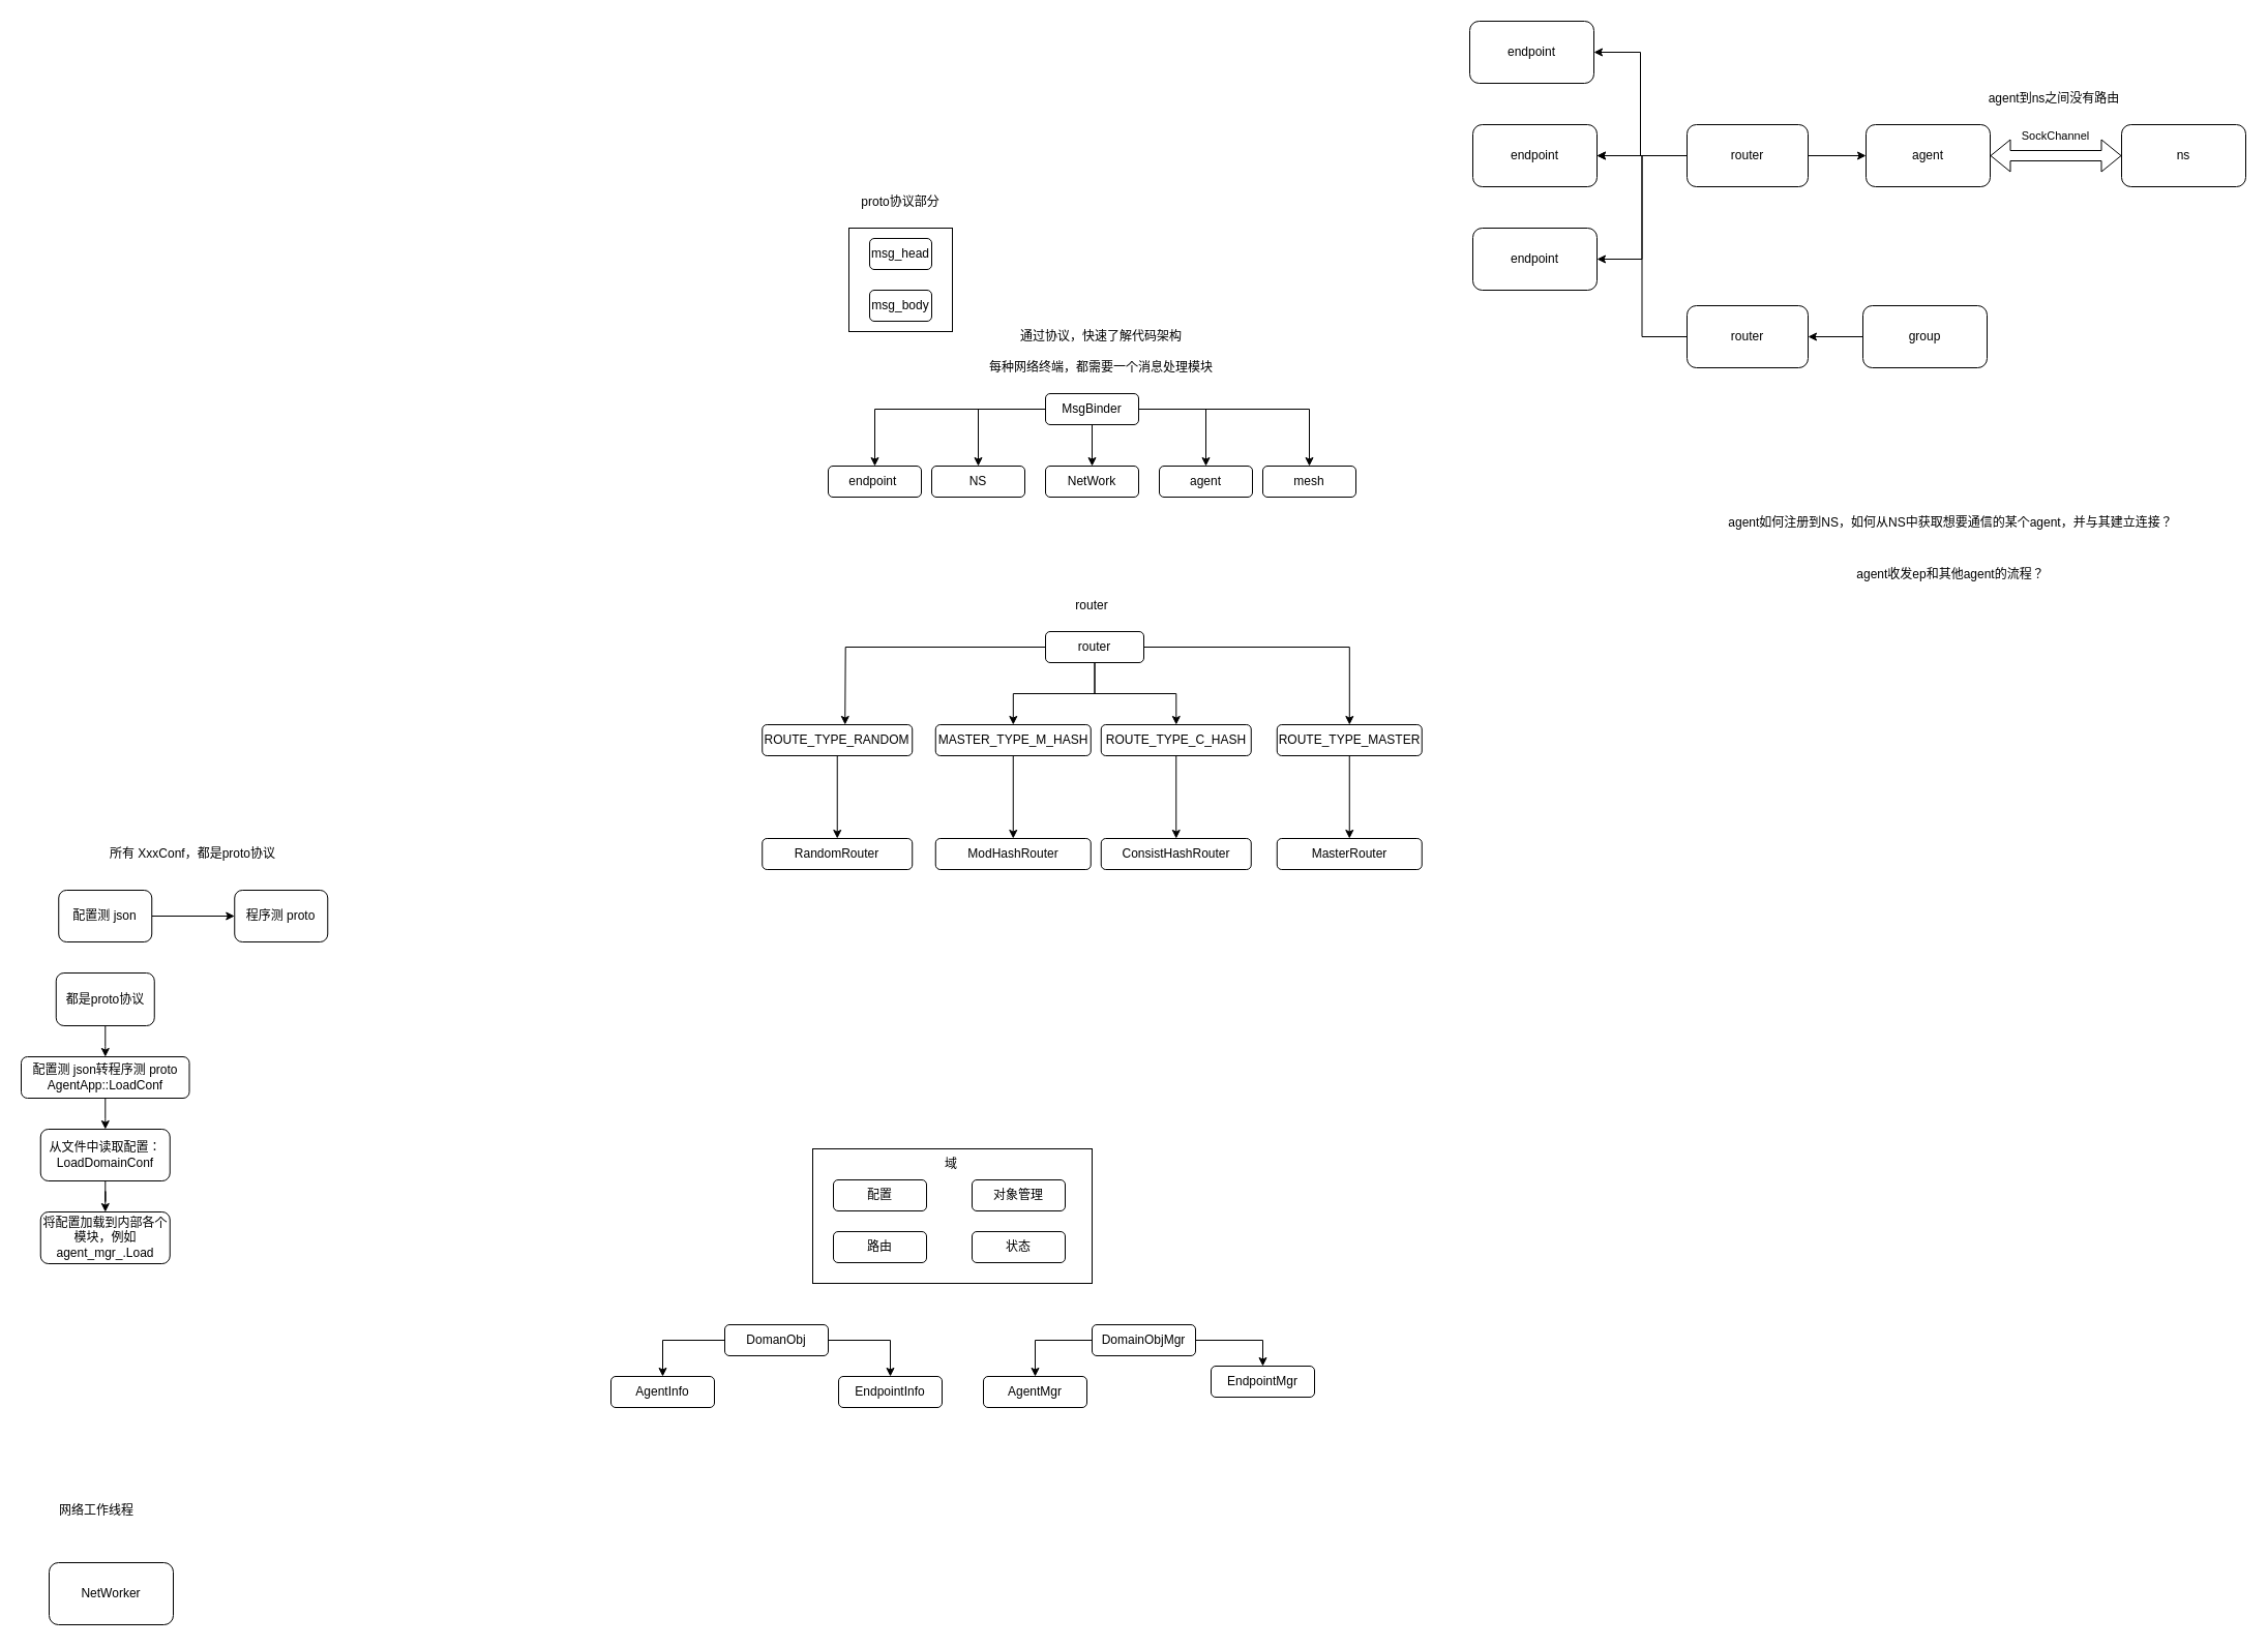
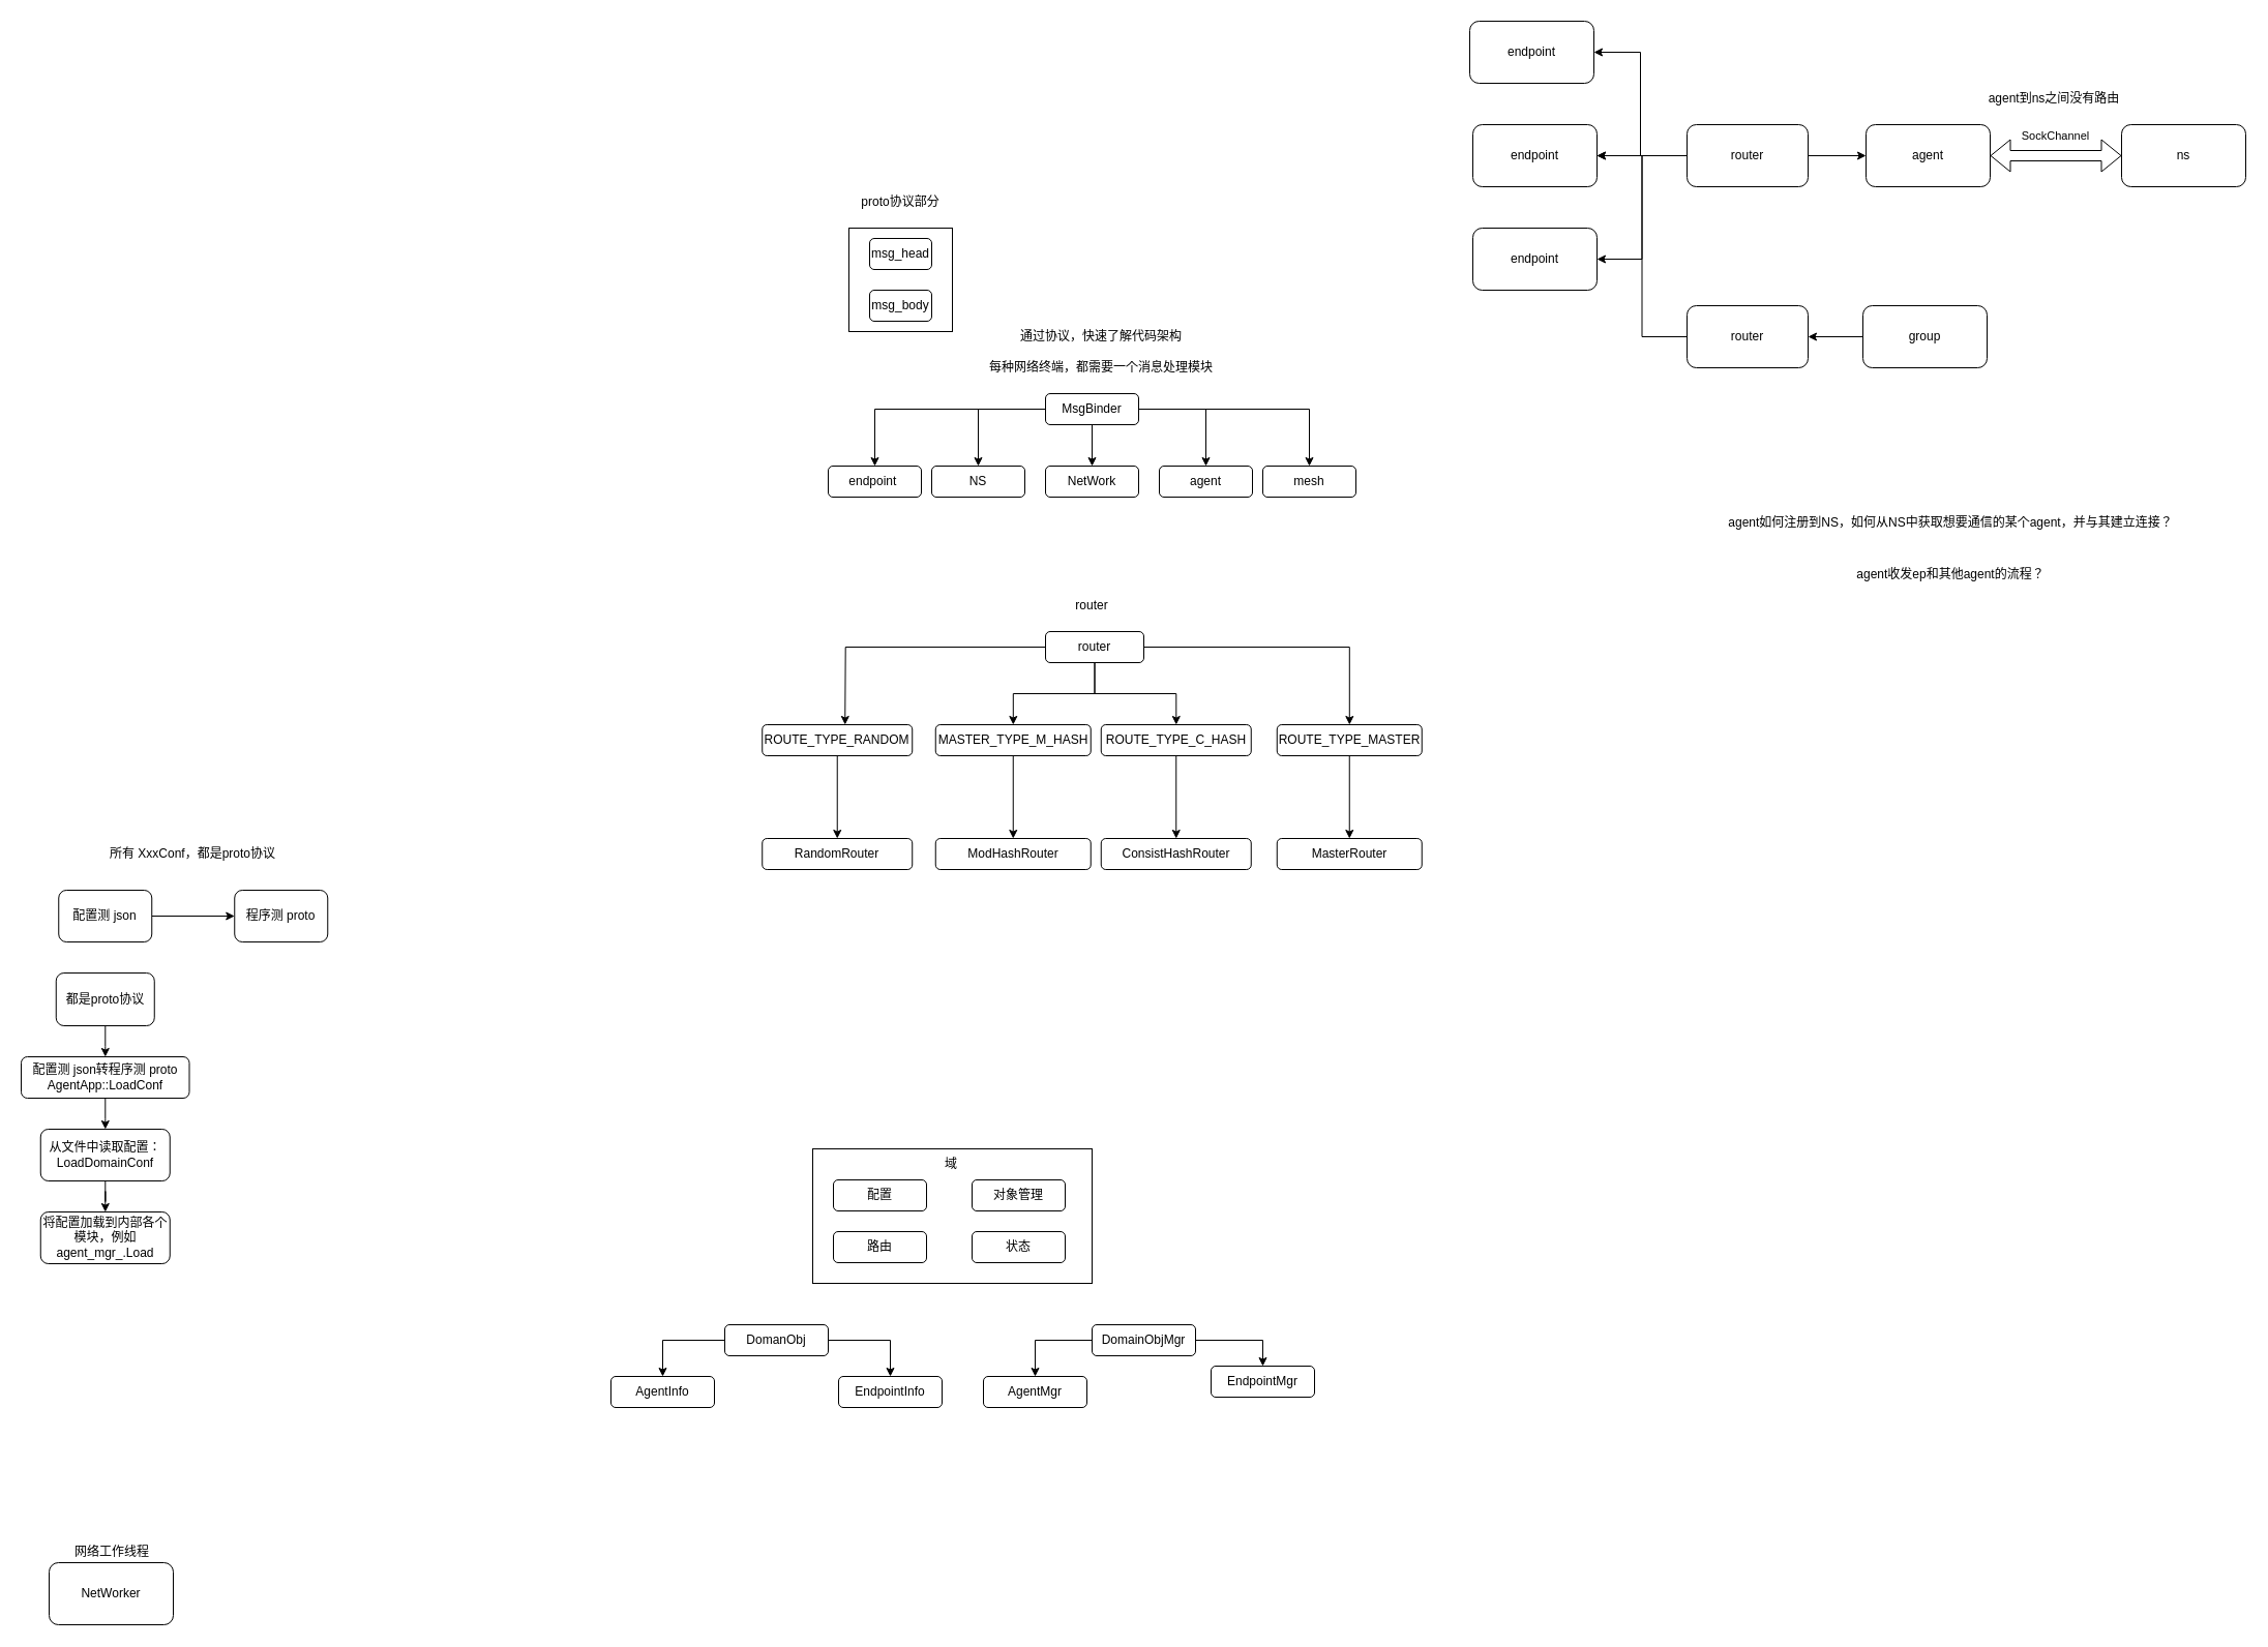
- <mxCell id="83" value="网络工作线程" style="text;html=1;align=center;verticalAlign=middle;whiteSpace=wrap;rounded=0;" vertex="1" parent="1"><mxGeometry x="17.5" y="1450" width="150" height="20" as="geometry" /></mxCell>
+ <mxCell id="83" value="网络工作线程" style="text;html=1;align=center;verticalAlign=middle;whiteSpace=wrap;rounded=0;" vertex="1" parent="1"><mxGeometry x="32.5" y="1490" width="150" height="20" as="geometry" /></mxCell>
